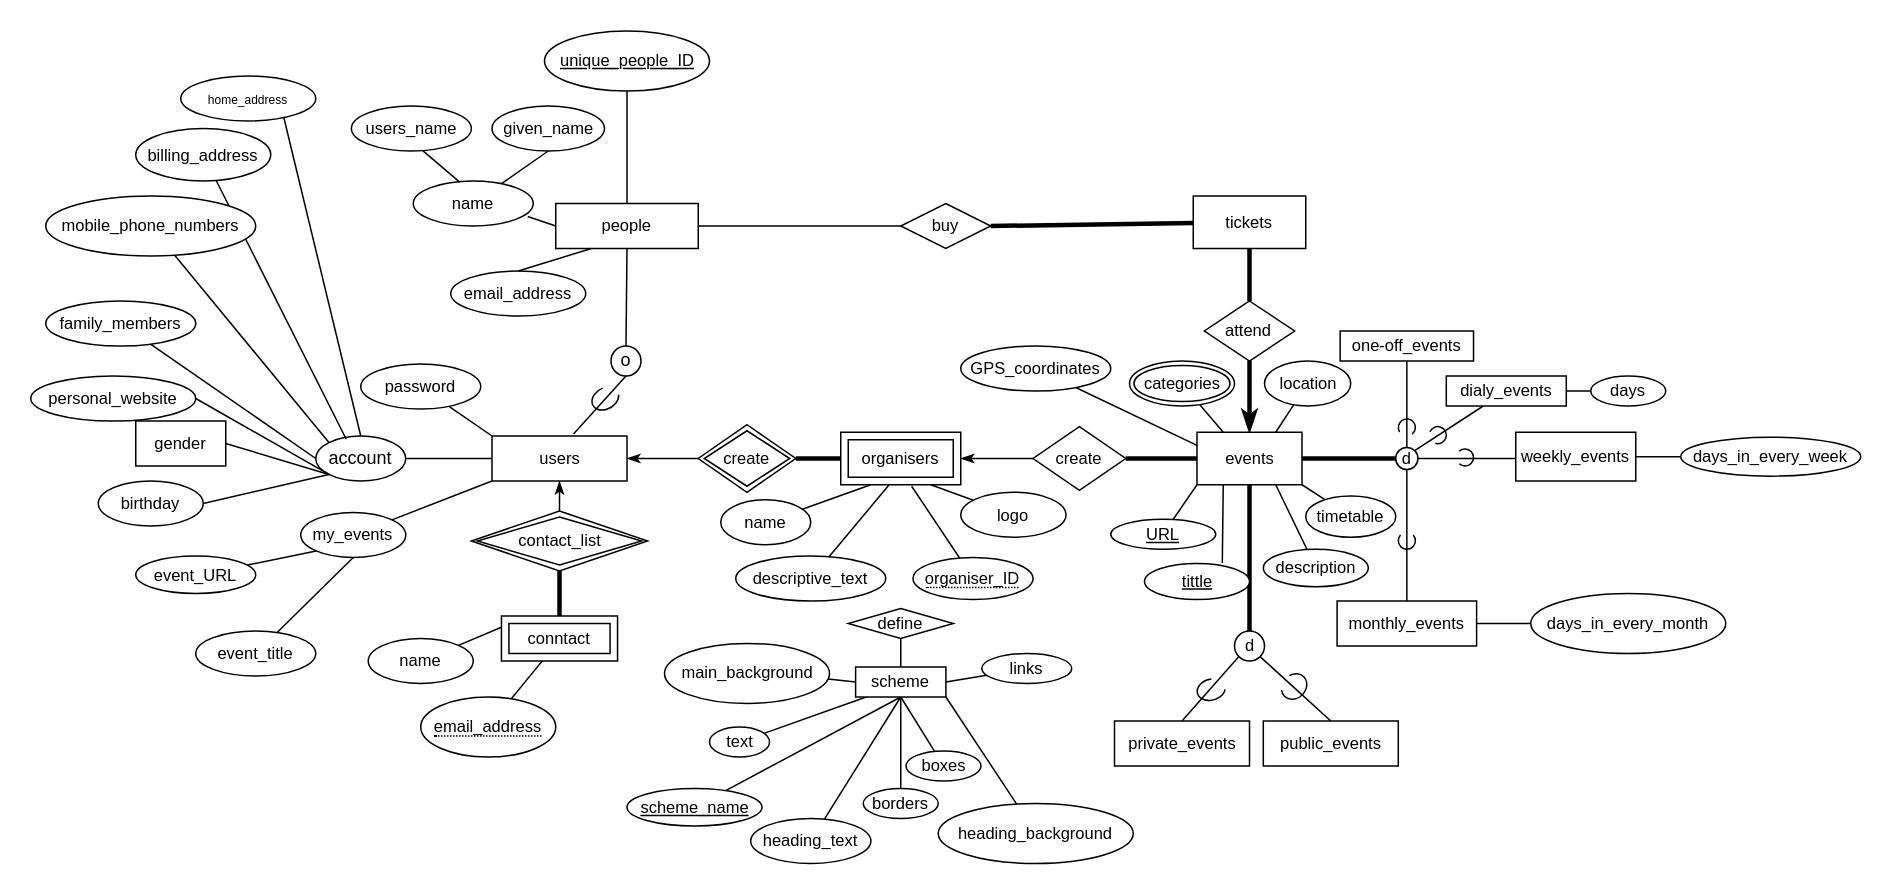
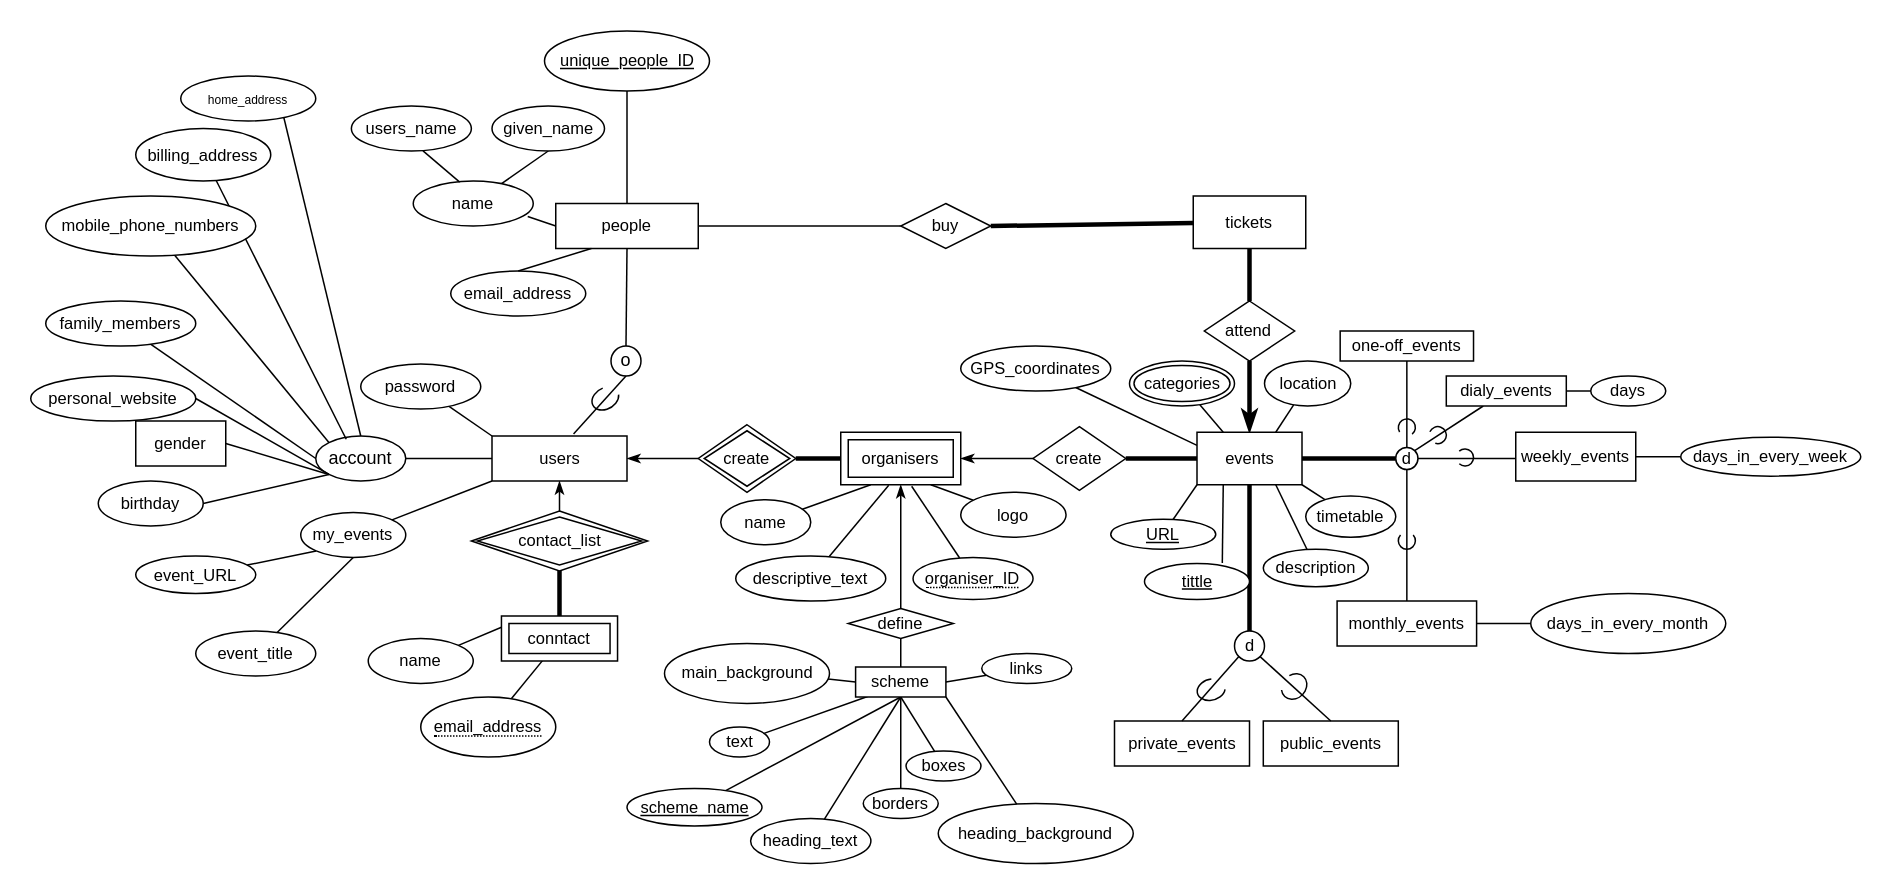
+ <mxCell id="60" style="edgeStyle=none;rounded=0;orthogonalLoop=1;jettySize=auto;html=1;exitX=0.5;exitY=1;exitDx=0;exitDy=0;fontSize=11;startArrow=classicThin;startFill=1;endArrow=none;endFill=0;strokeWidth=1;" edge="1" parent="1" source="61" target="118"><mxGeometry relative="1" as="geometry"><mxPoint x="600" y="410" as="targetPoint" /></mxGeometry></mxCell>
